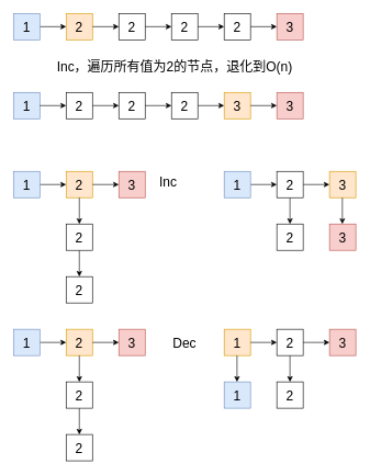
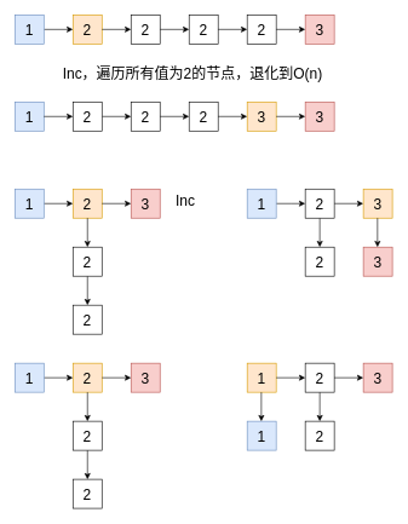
- <mxCell id="53" value="Dec" style="text;html=1;strokeColor=none;fillColor=none;align=center;verticalAlign=middle;whiteSpace=wrap;rounded=0;fontSize=20;" parent="1" vertex="1"><mxGeometry x="260" y="510" width="40" height="20" as="geometry" /></mxCell>
